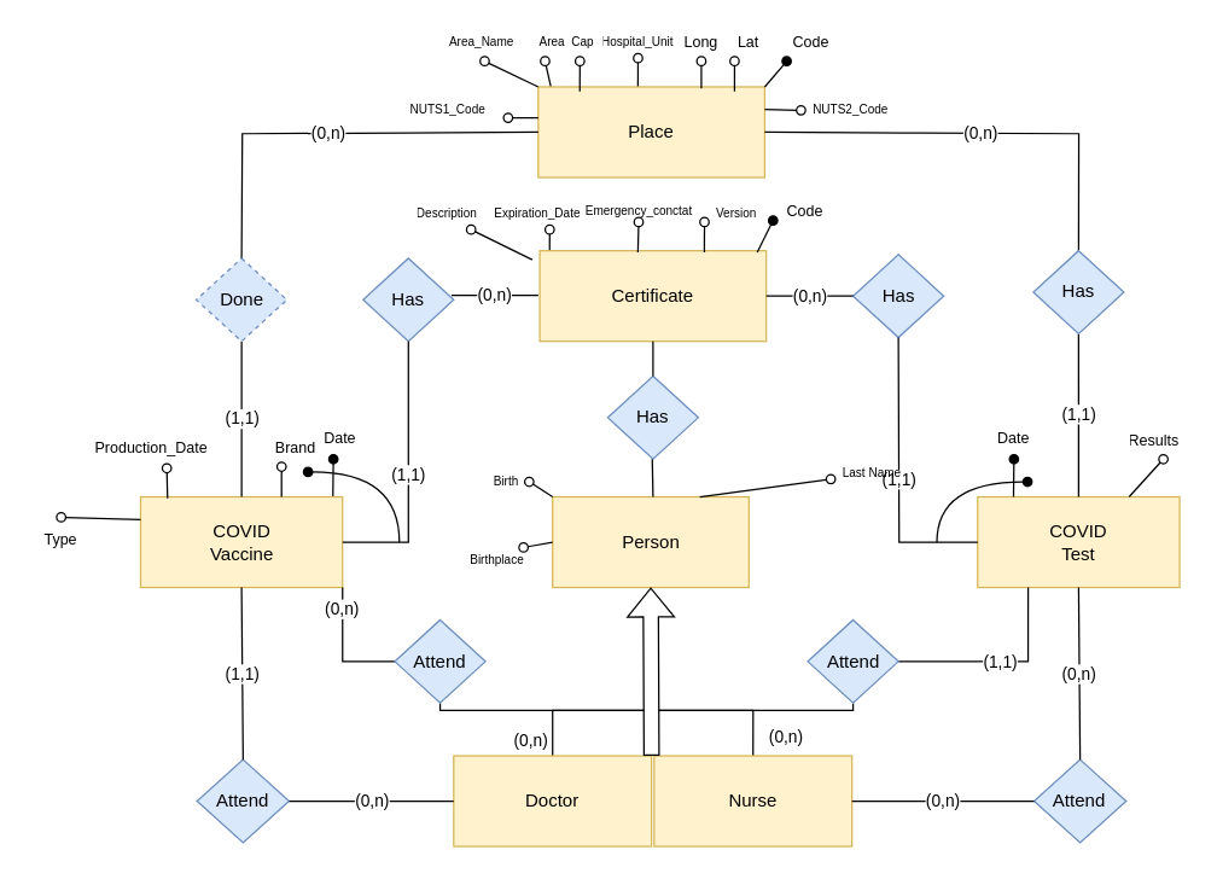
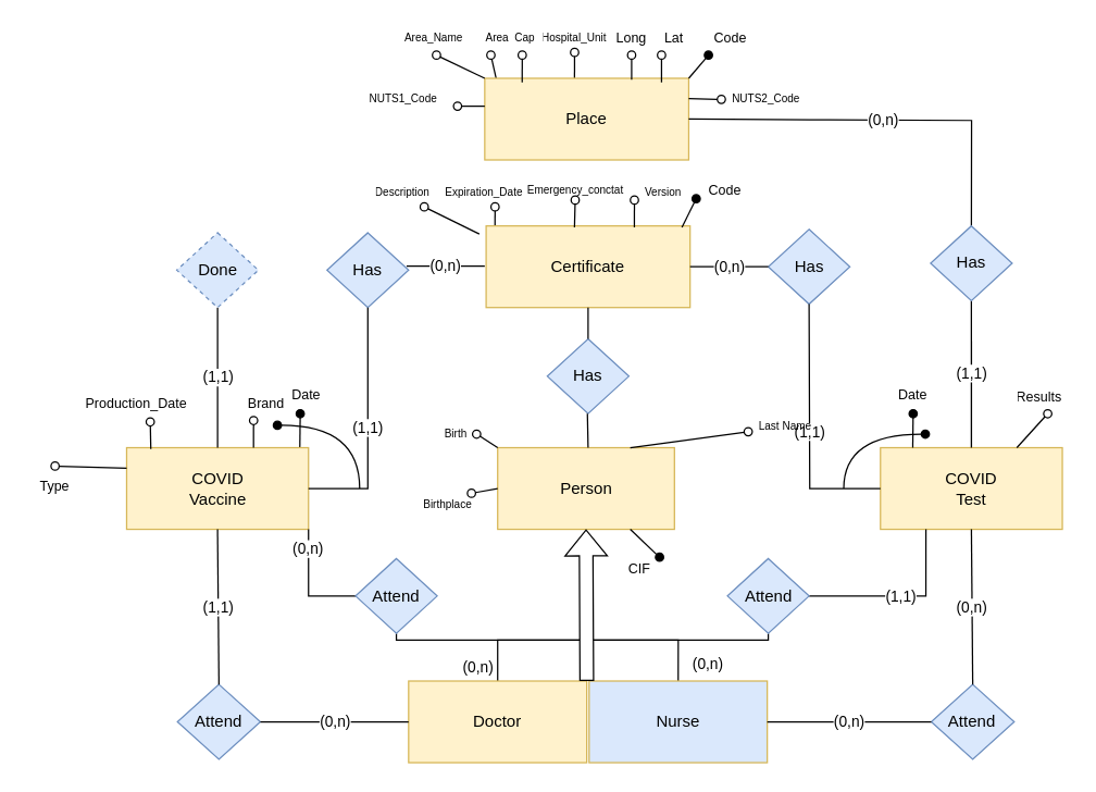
- <mxCell id="61" value="(0,n)" style="endArrow=none;html=1;rounded=0;exitX=0;exitY=0.5;exitDx=0;exitDy=0;entryX=0.5;entryY=0;entryDx=0;entryDy=0;" parent="1" source="5" edge="1" target="84"><mxGeometry width="50" height="50" relative="1" as="geometry"><mxPoint x="180.5" y="89.5" as="sourcePoint" /><mxPoint x="160" y="88" as="targetPoint" /><Array as="points"><mxPoint x="269" y="87.5" /><mxPoint x="160" y="88" /></Array></mxGeometry></mxCell>
+ <mxCell id="77" value="" style="endArrow=oval;html=1;rounded=0;endFill=1;exitX=0.75;exitY=1;exitDx=0;exitDy=0;entryX=0.785;entryY=-0.067;entryDx=0;entryDy=0;entryPerimeter=0;" edge="1" parent="1" source="2" target="78"><mxGeometry width="50" height="50" relative="1" as="geometry"><mxPoint x="99.5" y="148.5" as="sourcePoint" /><mxPoint x="71.99" y="183.5" as="targetPoint" /><Array as="points" /></mxGeometry></mxCell>
+ <mxCell id="78" value="CIF" style="text;strokeColor=none;fillColor=none;align=center;verticalAlign=middle;spacingLeft=4;spacingRight=4;overflow=hidden;points=[[0,0.5],[1,0.5]];portConstraint=eastwest;rotatable=0;fontSize=10;" vertex="1" parent="1"><mxGeometry x="444.5" y="410" width="51" height="15" as="geometry" /></mxCell>
- <mxCell id="27" value="Nurse" style="rounded=0;whiteSpace=wrap;html=1;fillColor=#fff2cc;strokeColor=#d6b656;" parent="1" vertex="1"><mxGeometry x="432.75" y="500" width="131" height="60" as="geometry" /></mxCell>
+ <mxCell id="27" value="Nurse" style="rounded=0;whiteSpace=wrap;html=1;fillColor=#dae8fc;strokeColor=#d6b656;" parent="1" vertex="1"><mxGeometry x="432.75" y="500" width="131" height="60" as="geometry" /></mxCell>
